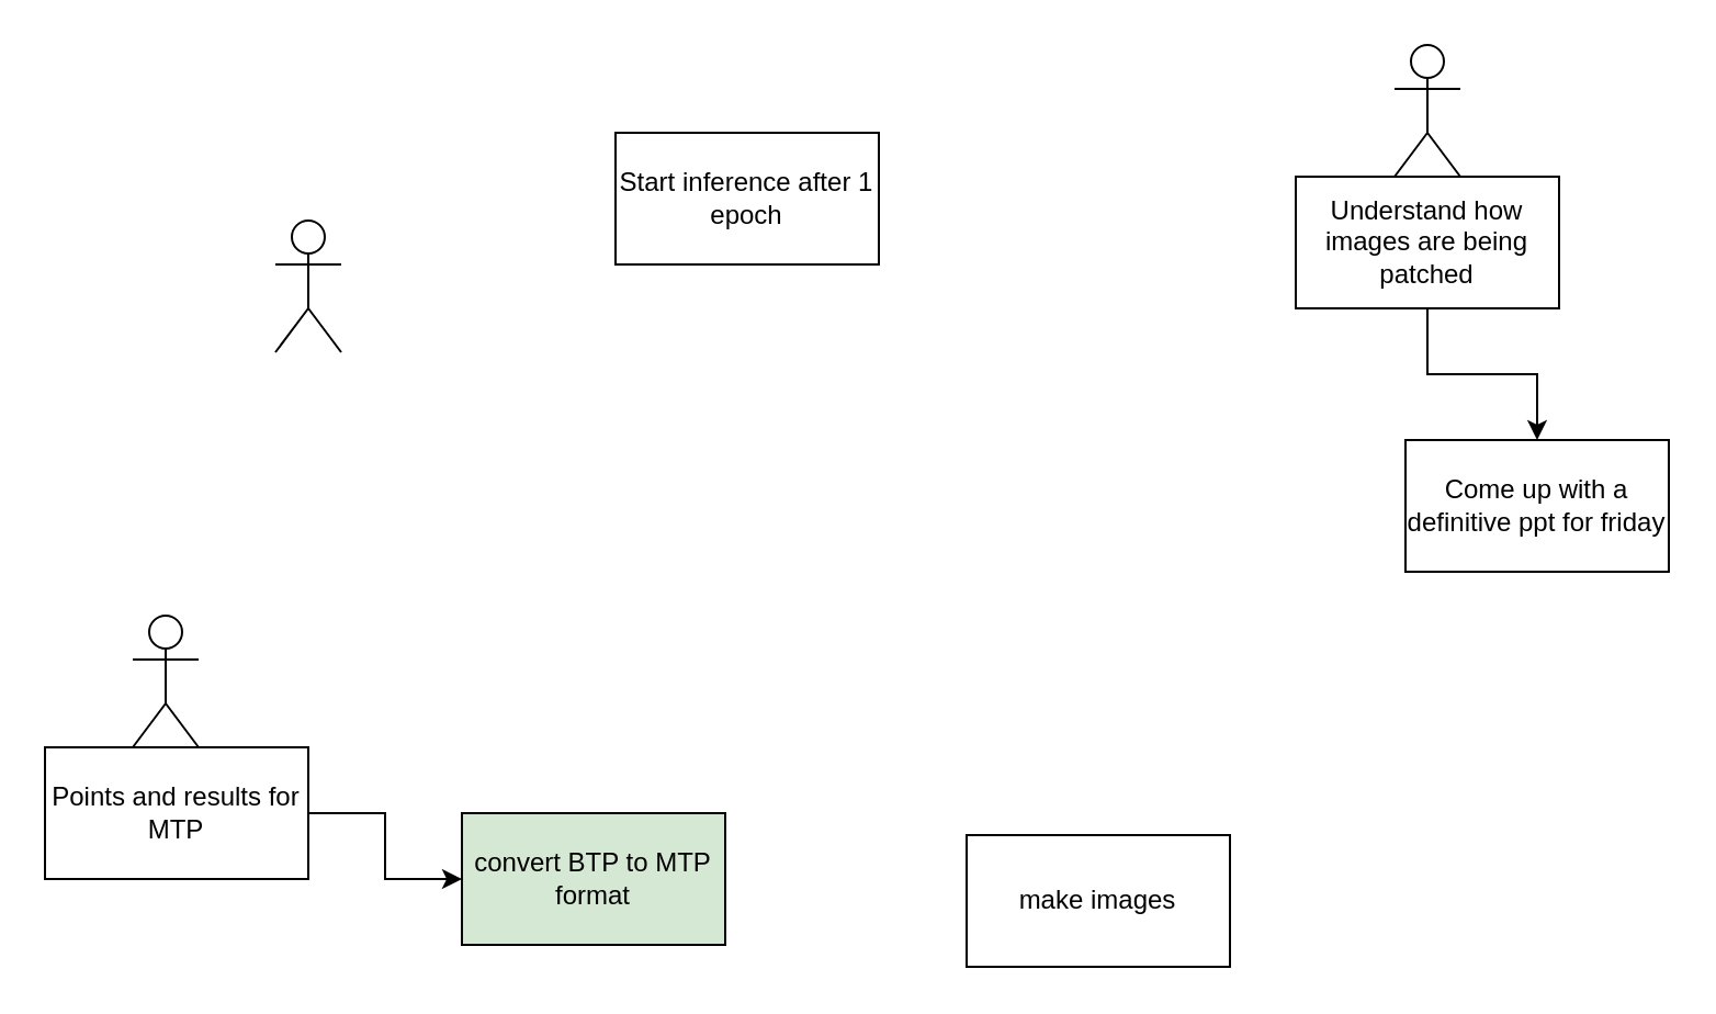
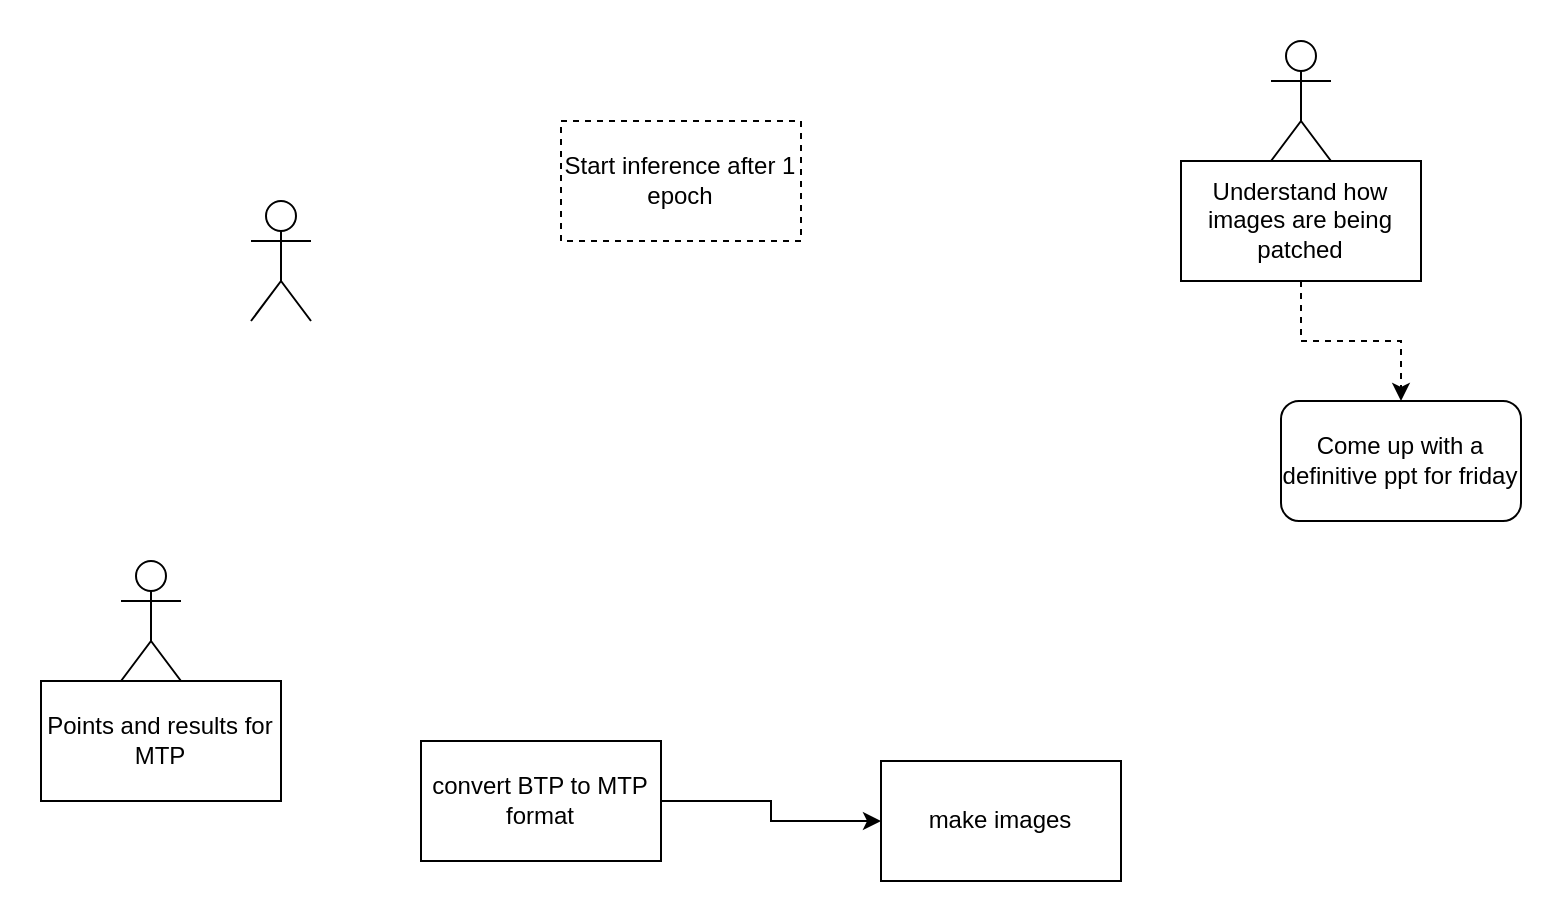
- <mxCell id="2" value="Start inference after 1 epoch" style="rounded=0;whiteSpace=wrap;html=1;" parent="1" vertex="1"><mxGeometry x="280" y="60" width="120" height="60" as="geometry" /></mxCell>
+ <mxCell id="2" value="Start inference after 1 epoch" style="rounded=0;whiteSpace=wrap;html=1;dashed=1;" parent="1" vertex="1"><mxGeometry x="280" y="60" width="120" height="60" as="geometry" /></mxCell>
- <mxCell id="3" style="edgeStyle=orthogonalEdgeStyle;rounded=0;orthogonalLoop=1;jettySize=auto;html=1;entryX=0.5;entryY=0;entryDx=0;entryDy=0;" parent="1" source="4" target="5" edge="1"><mxGeometry relative="1" as="geometry" /></mxCell>
+ <mxCell id="3" style="edgeStyle=orthogonalEdgeStyle;rounded=0;orthogonalLoop=1;jettySize=auto;html=1;entryX=0.5;entryY=0;entryDx=0;entryDy=0;dashed=1;" parent="1" source="4" target="5" edge="1"><mxGeometry relative="1" as="geometry" /></mxCell>
- <mxCell id="5" value="Come up with a definitive ppt for friday" style="rounded=0;whiteSpace=wrap;html=1;" parent="1" vertex="1"><mxGeometry x="640" y="200" width="120" height="60" as="geometry" /></mxCell>
+ <mxCell id="5" value="Come up with a definitive ppt for friday" style="whiteSpace=wrap;html=1;rounded=1;" parent="1" vertex="1"><mxGeometry x="640" y="200" width="120" height="60" as="geometry" /></mxCell>
- <mxCell id="6" style="edgeStyle=orthogonalEdgeStyle;rounded=0;orthogonalLoop=1;jettySize=auto;html=1;entryX=0;entryY=0.5;entryDx=0;entryDy=0;" parent="1" source="7" target="9" edge="1"><mxGeometry relative="1" as="geometry" /></mxCell>
- <mxCell id="9" value="convert BTP to MTP format" style="rounded=0;whiteSpace=wrap;html=1;fillColor=#d5e8d4;" parent="1" vertex="1"><mxGeometry x="210" y="370" width="120" height="60" as="geometry" /></mxCell>
+ <mxCell id="9" value="convert BTP to MTP format" style="rounded=0;whiteSpace=wrap;html=1;" parent="1" vertex="1"><mxGeometry x="210" y="370" width="120" height="60" as="geometry" /></mxCell>
+ <mxCell id="8" style="edgeStyle=orthogonalEdgeStyle;rounded=0;orthogonalLoop=1;jettySize=auto;html=1;exitX=1;exitY=0.5;exitDx=0;exitDy=0;entryX=0;entryY=0.5;entryDx=0;entryDy=0;" parent="1" source="9" target="10" edge="1"><mxGeometry relative="1" as="geometry"><mxPoint x="430" y="410" as="targetPoint" /></mxGeometry></mxCell>
